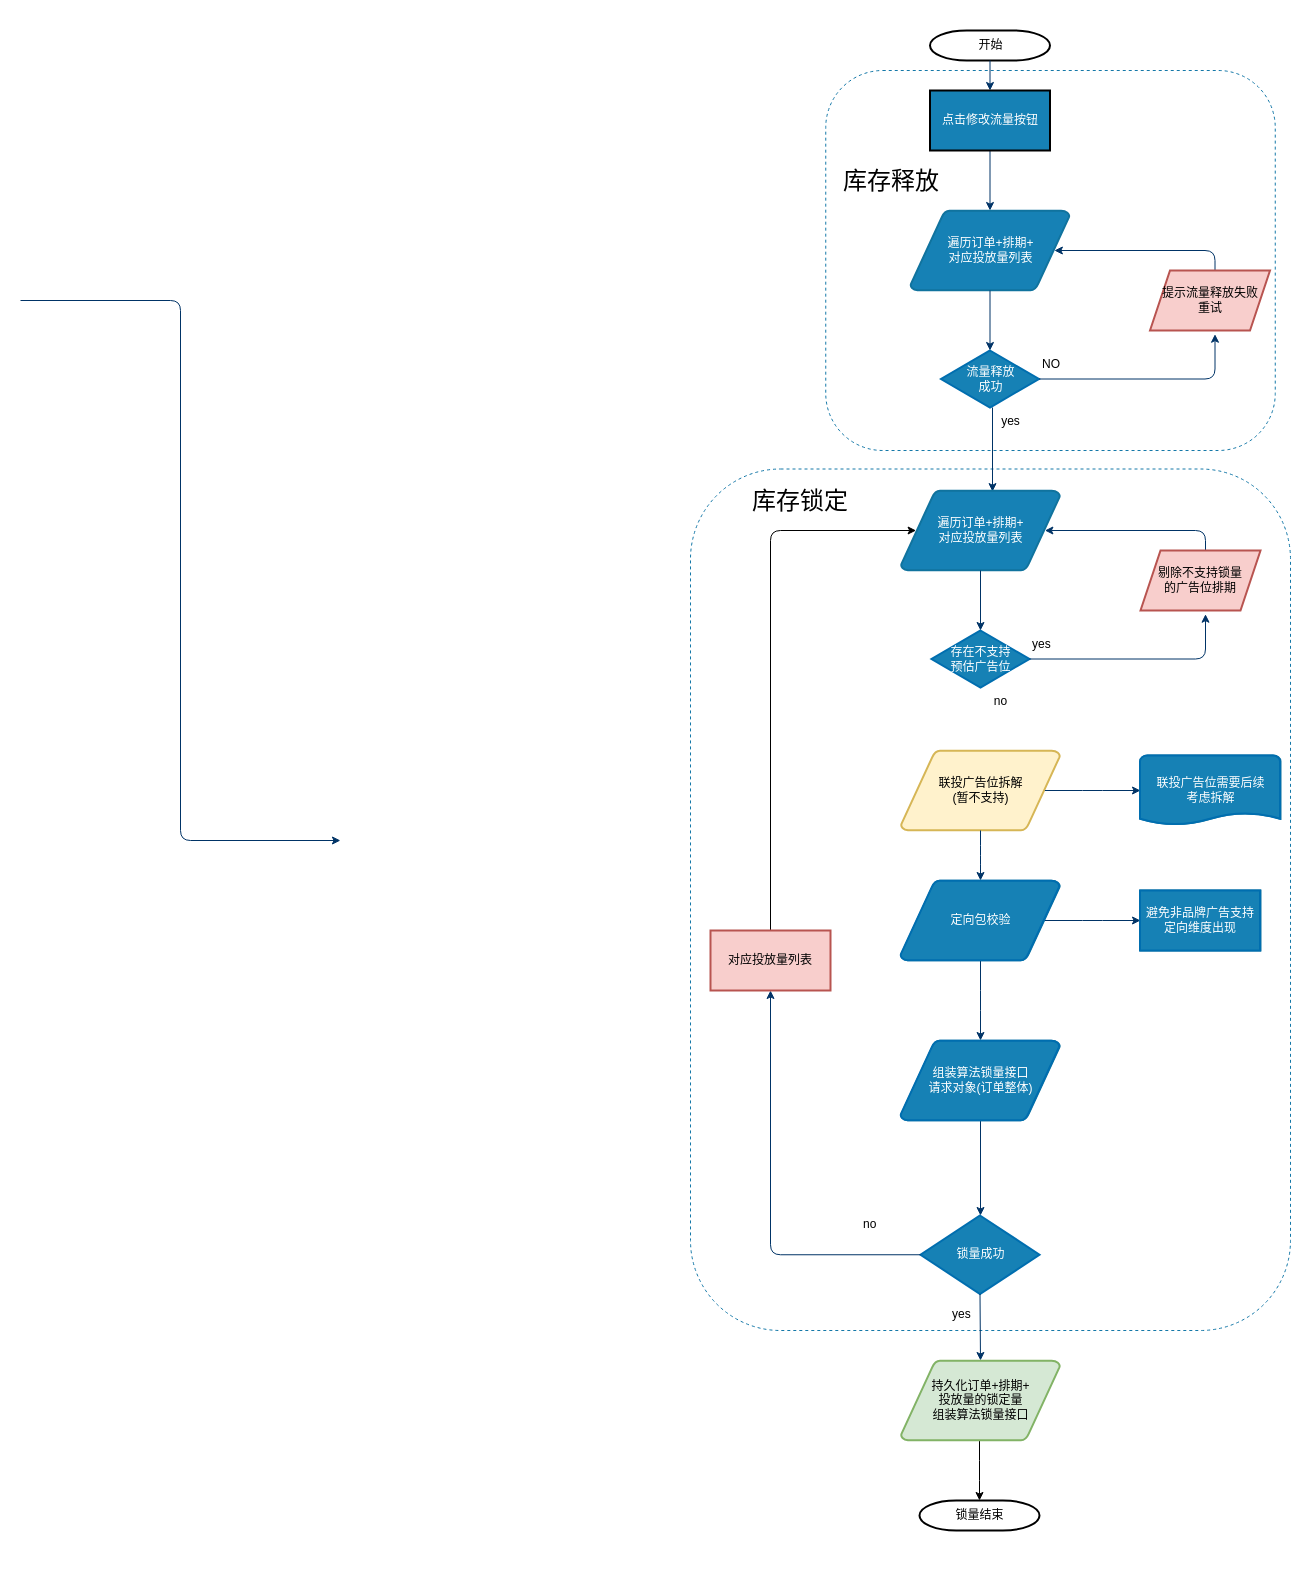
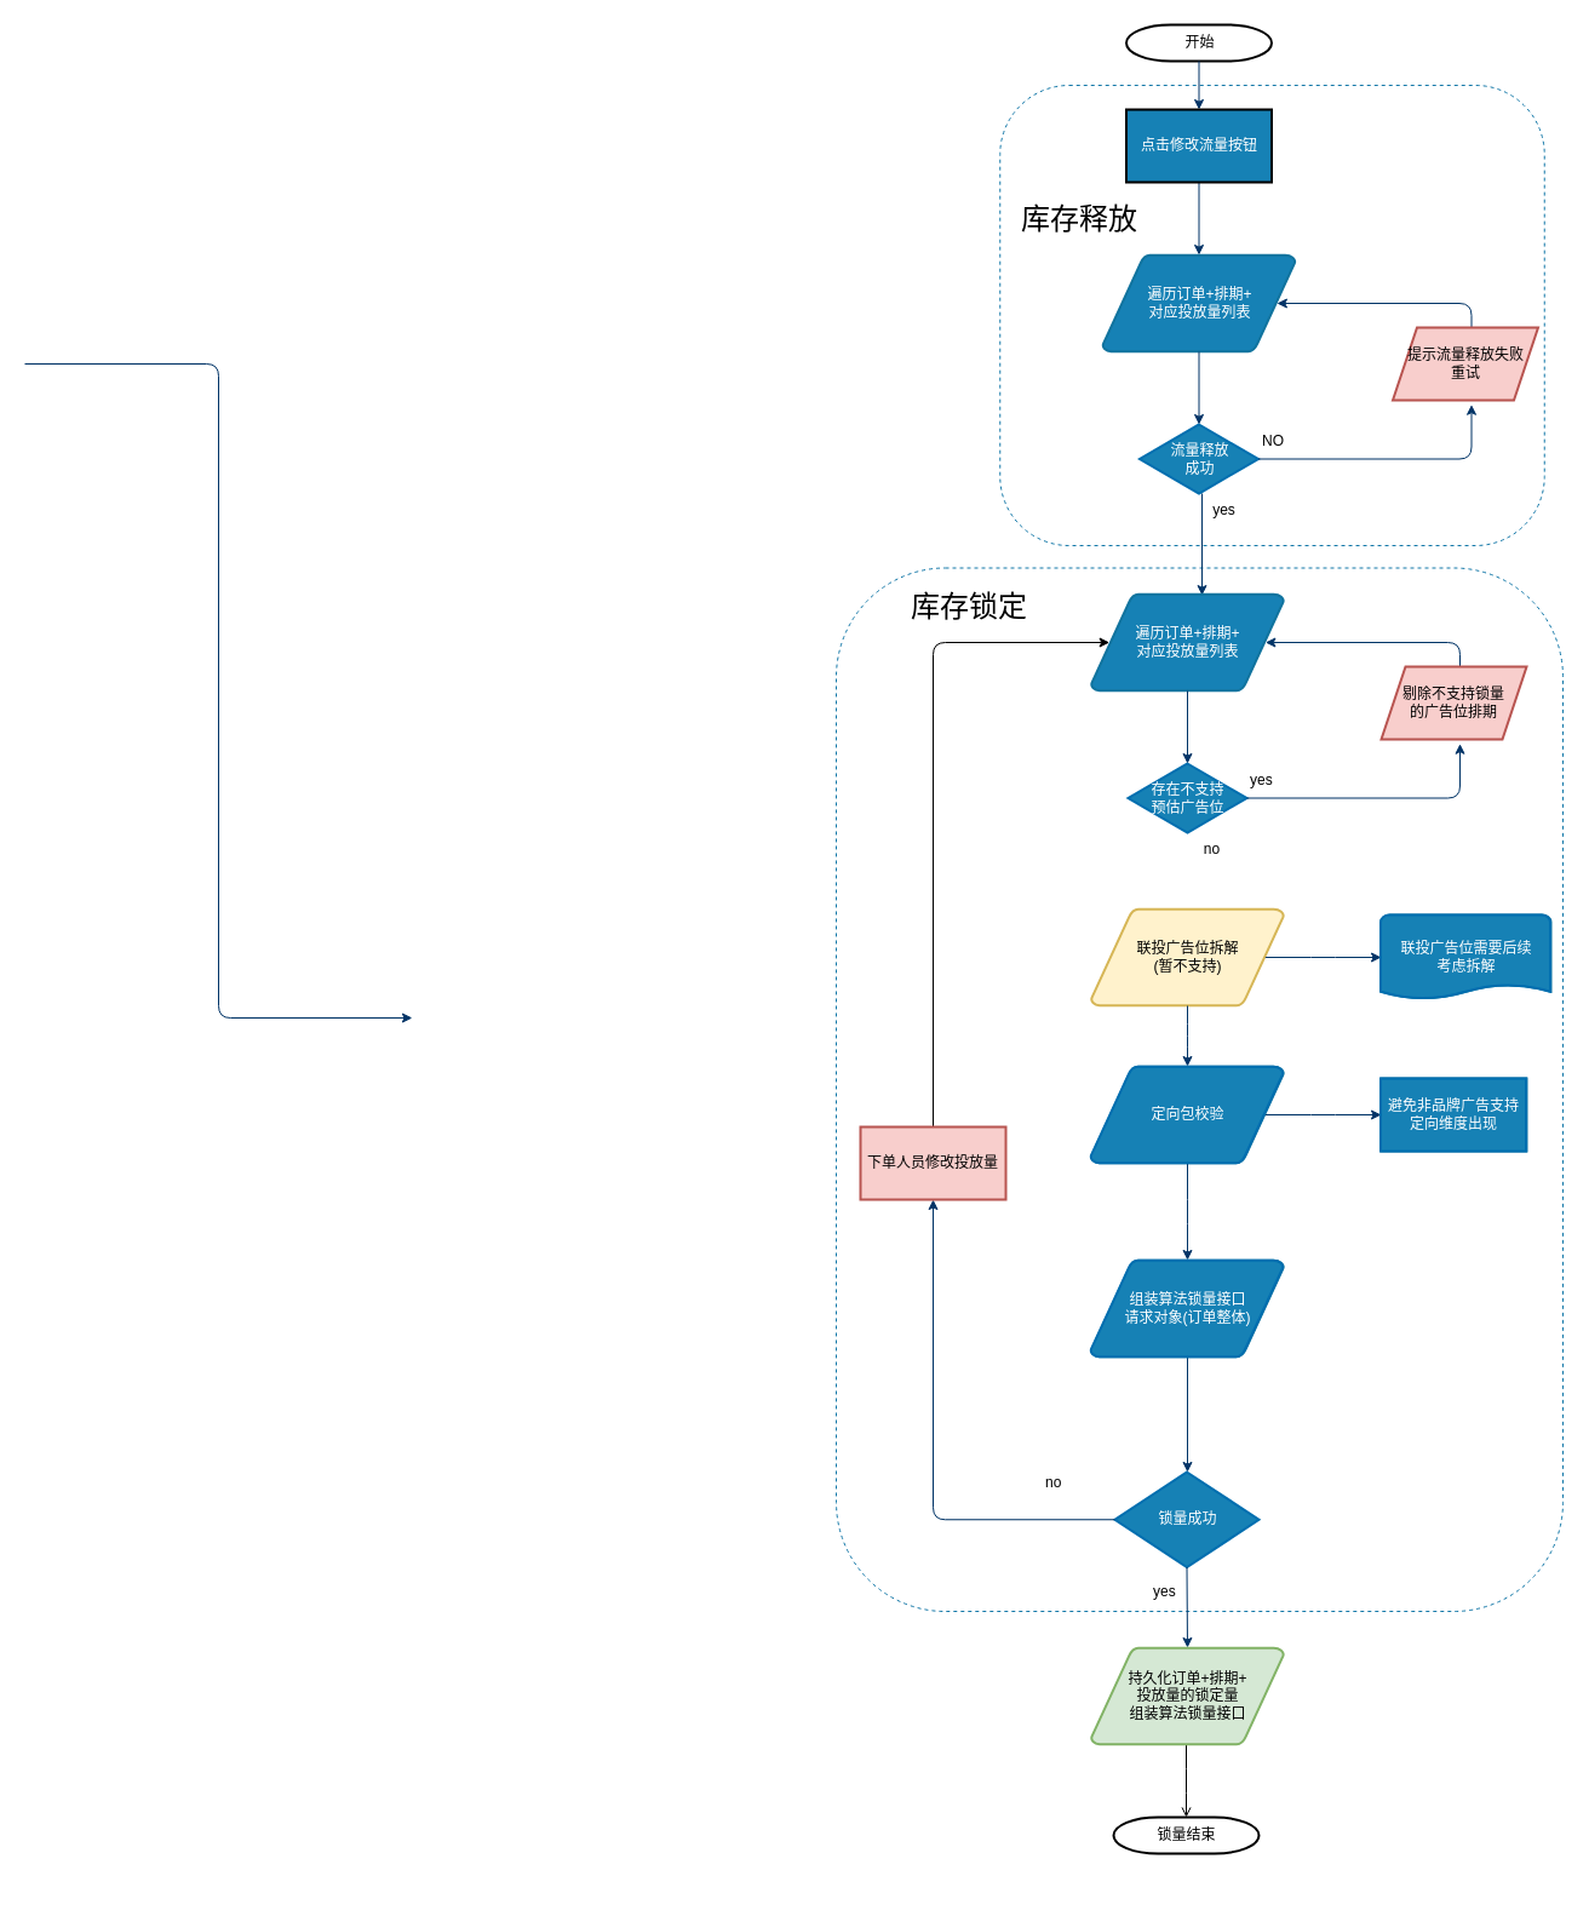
- <mxCell id="4" value="开始" style="shape=mxgraph.flowchart.terminator;strokeWidth=2;gradientColor=none;gradientDirection=north;fontStyle=0;html=1;" parent="1" vertex="1"><mxGeometry x="929.5" y="30" width="120" height="30" as="geometry" /></mxCell>
+ <mxCell id="4" value="开始" style="shape=mxgraph.flowchart.terminator;strokeWidth=2;gradientColor=none;gradientDirection=north;fontStyle=0;html=1;" parent="1" vertex="1"><mxGeometry x="929.5" y="20" width="120" height="30" as="geometry" /></mxCell>
- <mxCell id="49" value="对应投放量列表" style="rounded=0;whiteSpace=wrap;html=1;strokeWidth=2;fillColor=#f8cecc;strokeColor=#b85450;" vertex="1" parent="1"><mxGeometry x="710" y="930" width="120" height="60" as="geometry" /></mxCell>
+ <mxCell id="49" value="下单人员修改投放量" style="rounded=0;whiteSpace=wrap;html=1;strokeWidth=2;fillColor=#f8cecc;strokeColor=#b85450;" vertex="1" parent="1"><mxGeometry x="710" y="930" width="120" height="60" as="geometry" /></mxCell>
- <mxCell id="42" style="edgeStyle=elbowEdgeStyle;rounded=1;orthogonalLoop=1;jettySize=auto;html=1;entryX=0.5;entryY=0;entryDx=0;entryDy=0;entryPerimeter=0;" edge="1" parent="1" source="43" target="44"><mxGeometry relative="1" as="geometry" /></mxCell>
+ <mxCell id="42" style="edgeStyle=elbowEdgeStyle;rounded=1;orthogonalLoop=1;jettySize=auto;html=1;entryX=0.5;entryY=0;entryDx=0;entryDy=0;entryPerimeter=0;endArrow=open;" edge="1" parent="1" source="43" target="44"><mxGeometry relative="1" as="geometry" /></mxCell>
